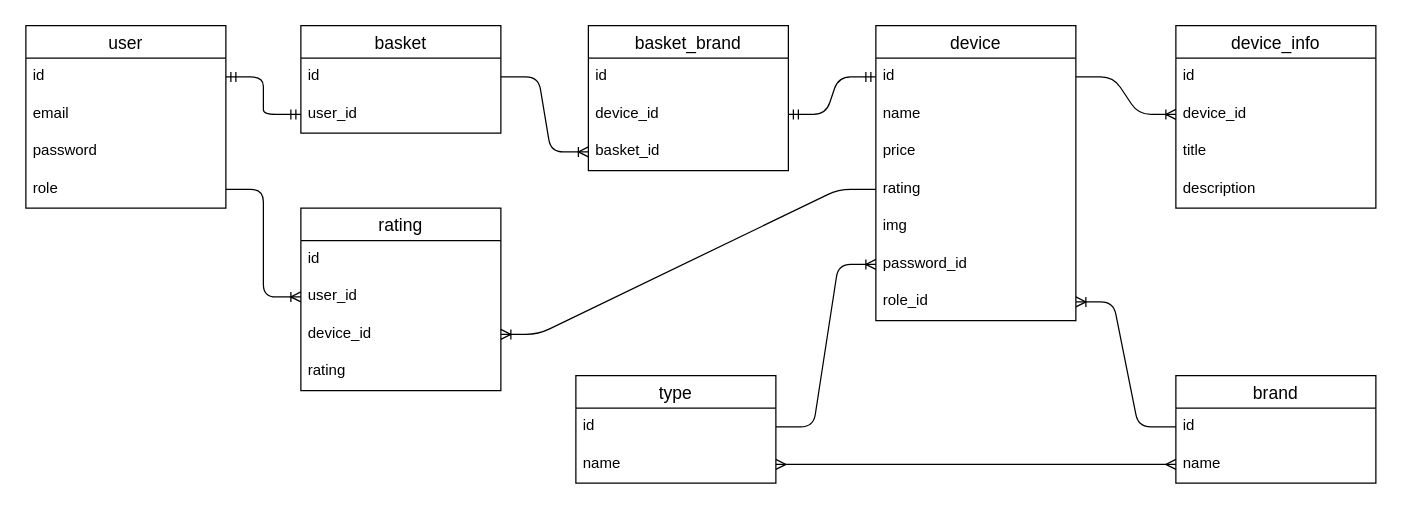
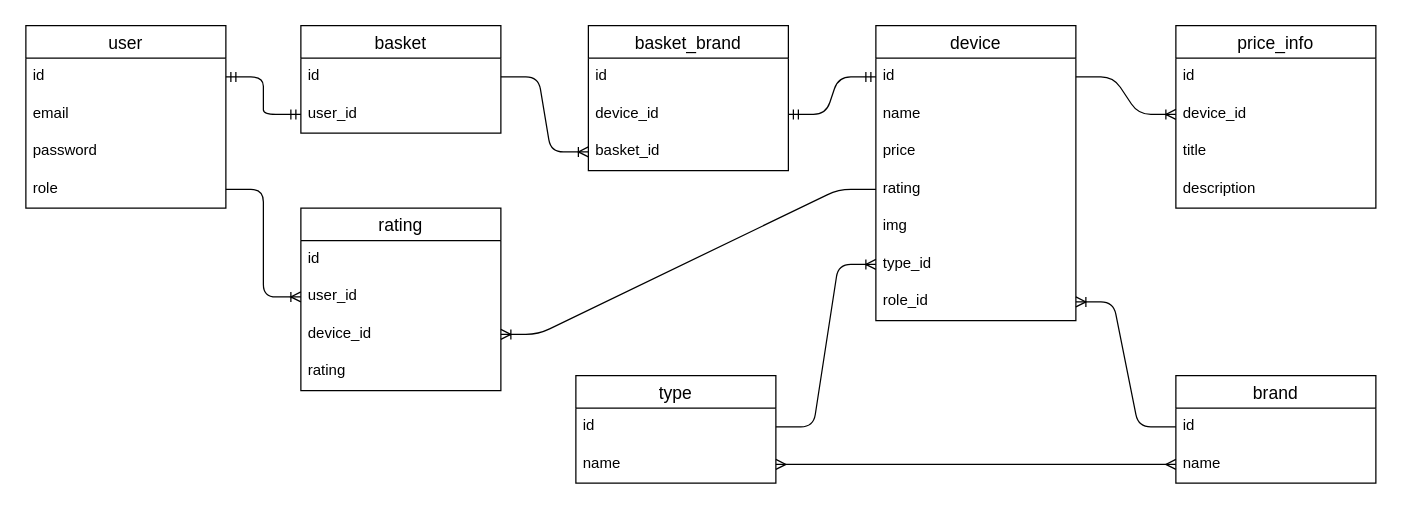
- <mxCell id="28" value="device_info" style="swimlane;fontStyle=0;childLayout=stackLayout;horizontal=1;startSize=26;horizontalStack=0;resizeParent=1;resizeParentMax=0;resizeLast=0;collapsible=1;marginBottom=0;align=center;fontSize=14;" vertex="1" parent="1"><mxGeometry x="940" y="20" width="160" height="146" as="geometry" /></mxCell>
+ <mxCell id="28" value="price_info" style="swimlane;fontStyle=0;childLayout=stackLayout;horizontal=1;startSize=26;horizontalStack=0;resizeParent=1;resizeParentMax=0;resizeLast=0;collapsible=1;marginBottom=0;align=center;fontSize=14;" vertex="1" parent="1"><mxGeometry x="940" y="20" width="160" height="146" as="geometry" /></mxCell>
- <mxCell id="17" value="password_id" style="text;strokeColor=none;fillColor=none;spacingLeft=4;spacingRight=4;overflow=hidden;rotatable=0;points=[[0,0.5],[1,0.5]];portConstraint=eastwest;fontSize=12;" vertex="1" parent="11"><mxGeometry y="176" width="160" height="30" as="geometry" /></mxCell>
+ <mxCell id="17" value="type_id" style="text;strokeColor=none;fillColor=none;spacingLeft=4;spacingRight=4;overflow=hidden;rotatable=0;points=[[0,0.5],[1,0.5]];portConstraint=eastwest;fontSize=12;" vertex="1" parent="11"><mxGeometry y="176" width="160" height="30" as="geometry" /></mxCell>
